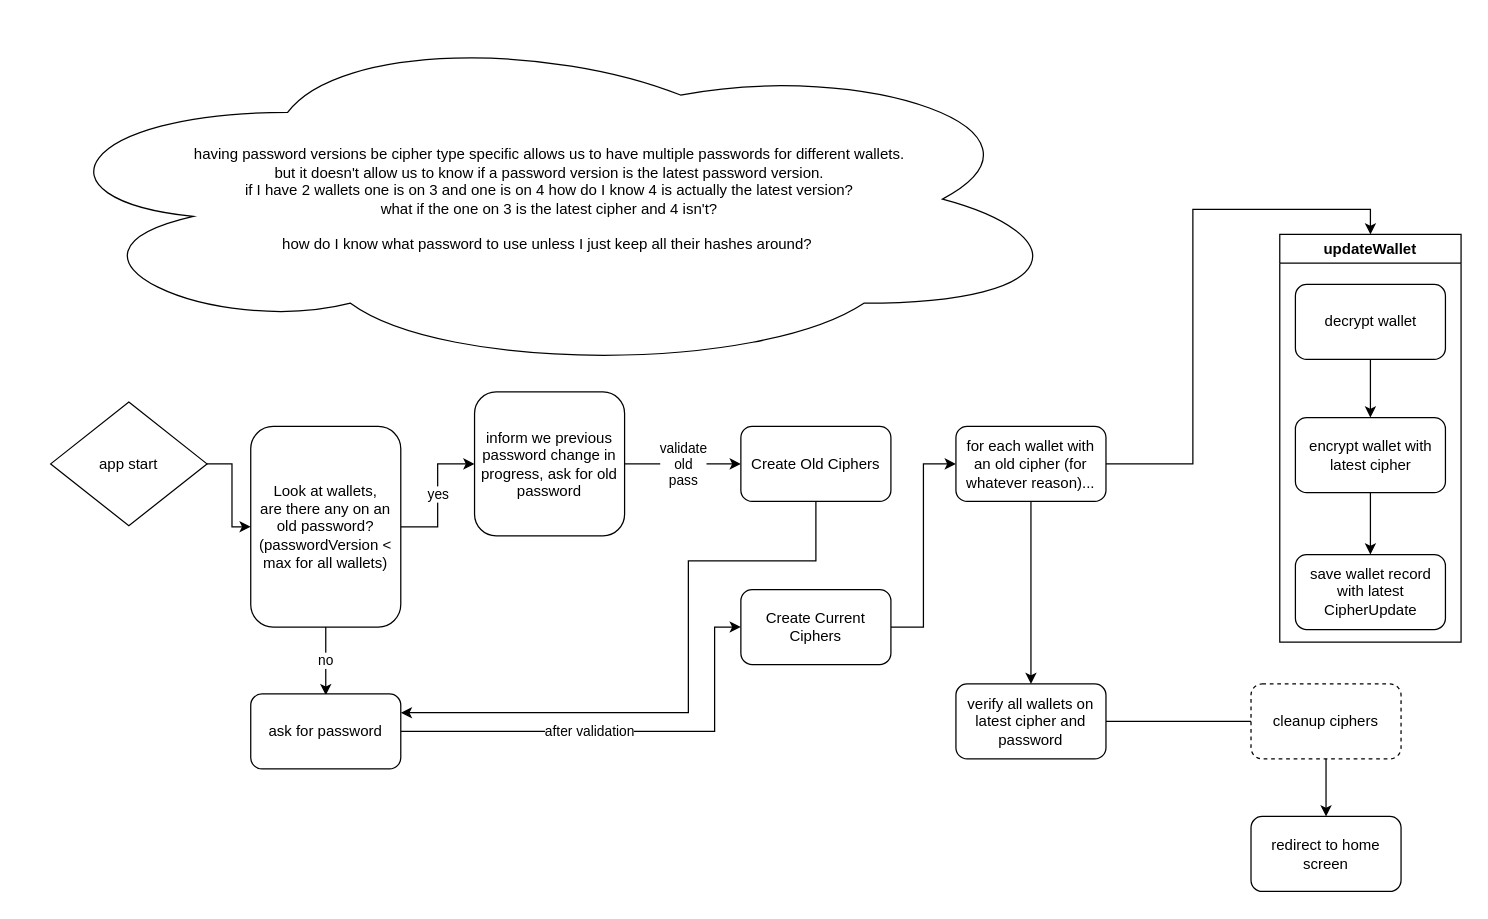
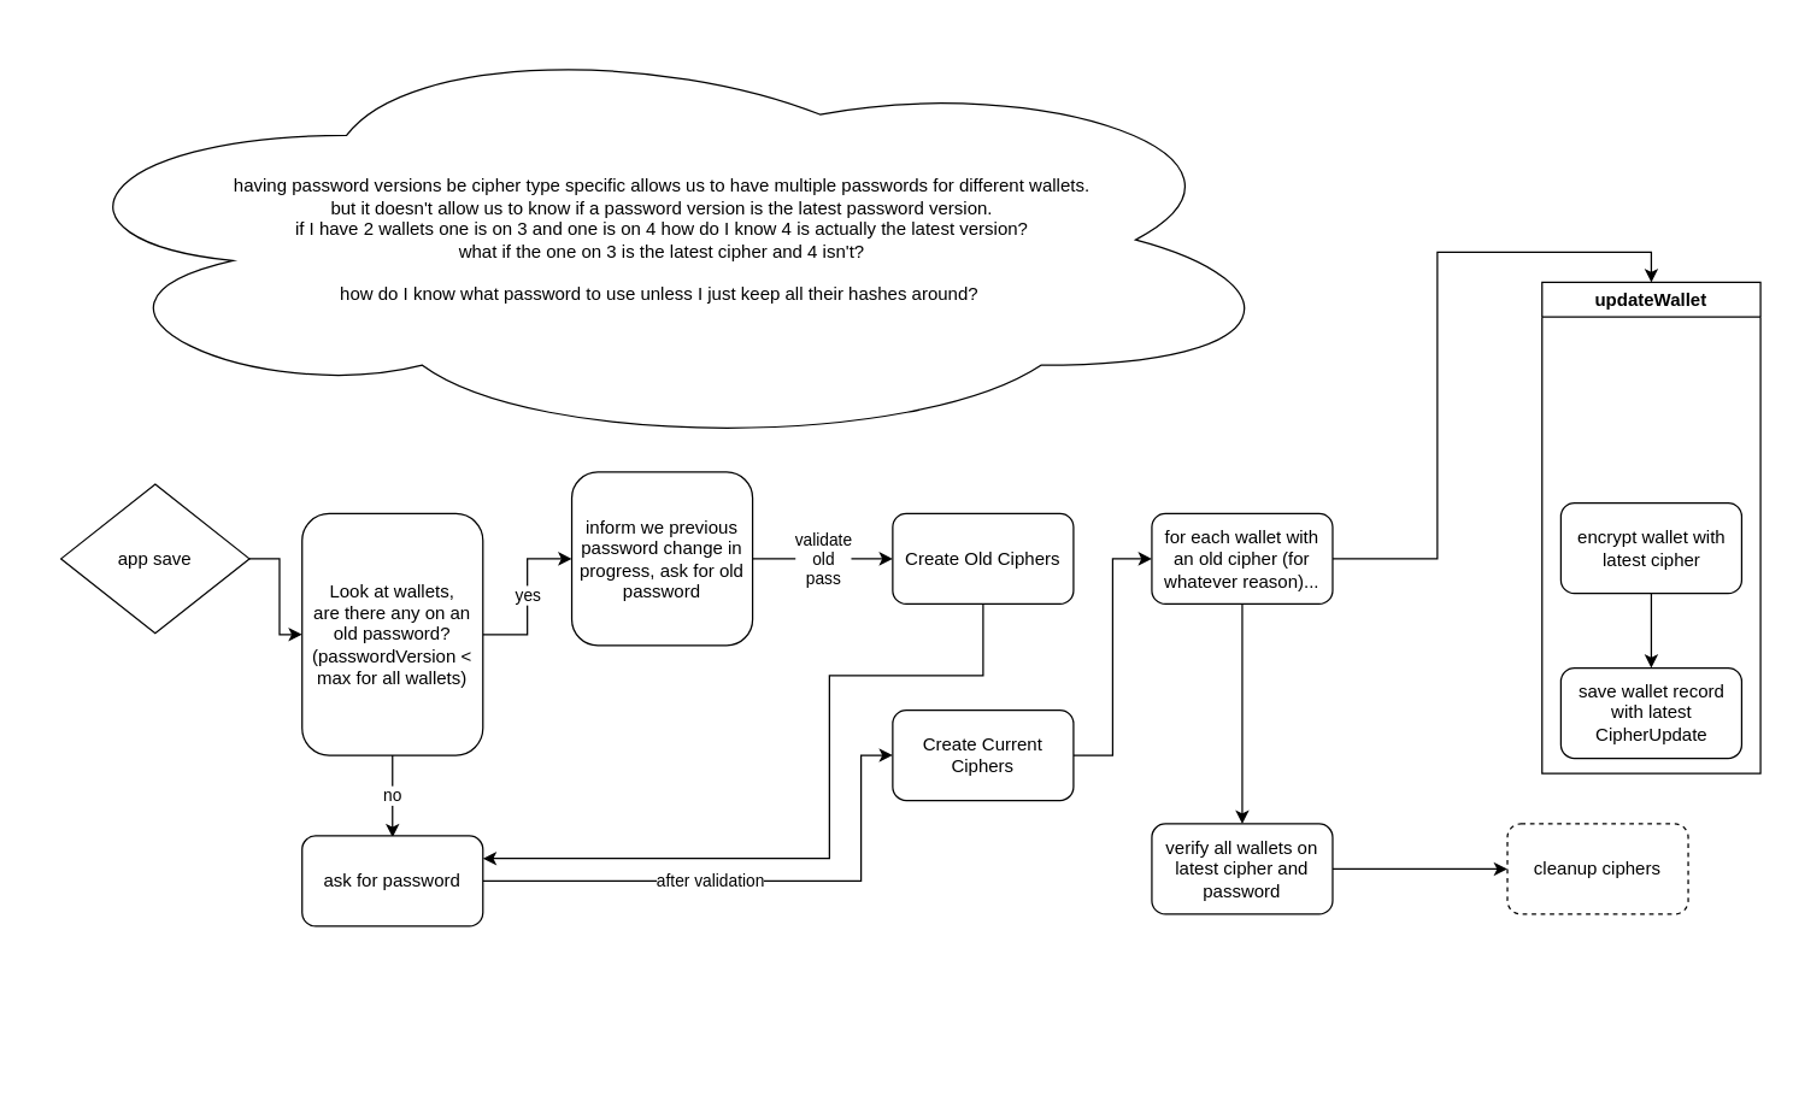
- <mxCell id="23" value="decrypt wallet" style="rounded=1;whiteSpace=wrap;html=1;" parent="22" vertex="1"><mxGeometry x="12.5" y="40" width="120" height="60" as="geometry" /></mxCell>
- <mxCell id="24" style="edgeStyle=orthogonalEdgeStyle;rounded=0;orthogonalLoop=1;jettySize=auto;html=1;" parent="22" source="23" target="26" edge="1"><mxGeometry relative="1" as="geometry" /></mxCell>
- <mxCell id="3" value="app start" style="rhombus;whiteSpace=wrap;html=1;" parent="1" vertex="1"><mxGeometry x="40" y="321" width="125" height="99" as="geometry" /></mxCell>
+ <mxCell id="3" value="app save" style="rhombus;whiteSpace=wrap;html=1;" parent="1" vertex="1"><mxGeometry x="40" y="321" width="125" height="99" as="geometry" /></mxCell>
- <mxCell id="13" style="edgeStyle=orthogonalEdgeStyle;rounded=0;orthogonalLoop=1;jettySize=auto;html=1;entryX=0;entryY=0.5;entryDx=0;entryDy=0;endArrow=none;" parent="1" source="14" target="16" edge="1"><mxGeometry relative="1" as="geometry"><mxPoint x="1012.008" y="608.5" as="targetPoint" /></mxGeometry></mxCell>
+ <mxCell id="13" style="edgeStyle=orthogonalEdgeStyle;rounded=0;orthogonalLoop=1;jettySize=auto;html=1;entryX=0;entryY=0.5;entryDx=0;entryDy=0;" parent="1" source="14" target="16" edge="1"><mxGeometry relative="1" as="geometry"><mxPoint x="1012.008" y="608.5" as="targetPoint" /></mxGeometry></mxCell>
- <mxCell id="15" style="edgeStyle=orthogonalEdgeStyle;rounded=0;orthogonalLoop=1;jettySize=auto;html=1;entryX=0.5;entryY=0;entryDx=0;entryDy=0;" parent="1" source="16" target="17" edge="1"><mxGeometry relative="1" as="geometry" /></mxCell>
- <mxCell id="17" value="redirect to home screen" style="rounded=1;whiteSpace=wrap;html=1;" parent="1" vertex="1"><mxGeometry x="1000" y="652.5" width="120" height="60" as="geometry" /></mxCell>
